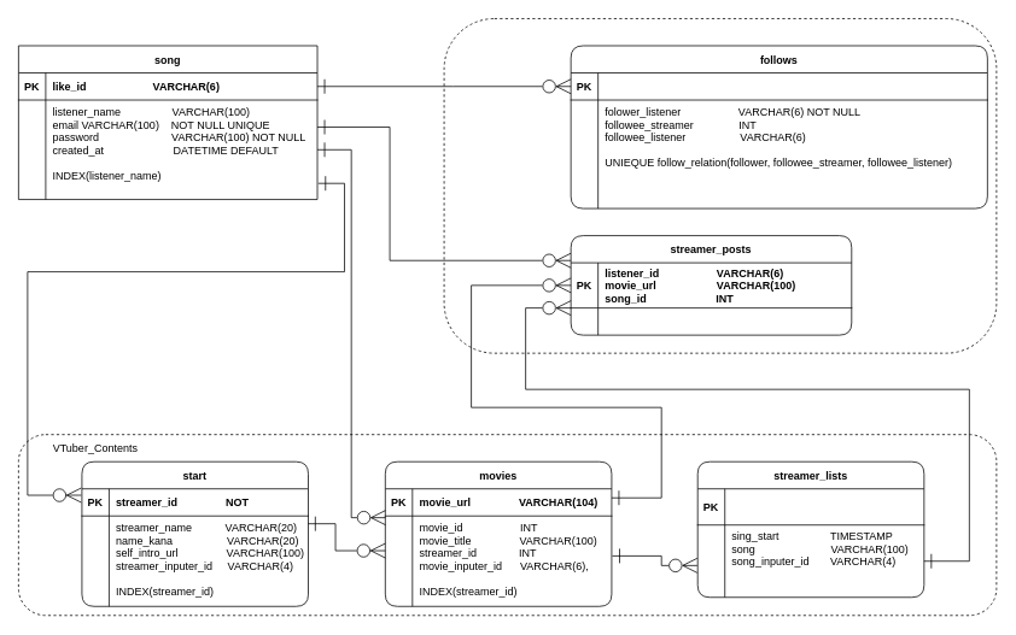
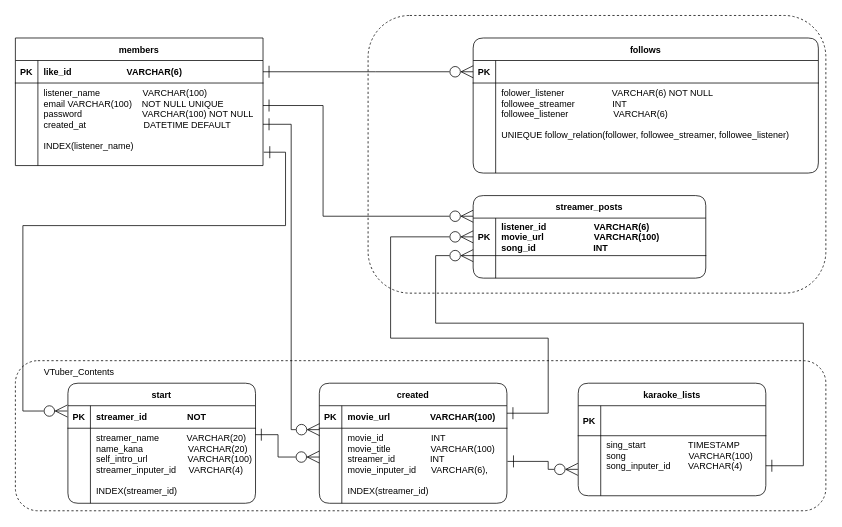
- <mxCell id="30" value="song" style="shape=table;startSize=30;container=1;collapsible=1;childLayout=tableLayout;fixedRows=1;rowLines=0;fontStyle=1;align=center;resizeLast=1;" vertex="1" parent="1"><mxGeometry x="20" y="50" width="330.0" height="170" as="geometry" /></mxCell>
+ <mxCell id="30" value="members" style="shape=table;startSize=30;container=1;collapsible=1;childLayout=tableLayout;fixedRows=1;rowLines=0;fontStyle=1;align=center;resizeLast=1;" vertex="1" parent="1"><mxGeometry x="20" y="50" width="330.0" height="170" as="geometry" /></mxCell>
- <mxCell id="17" value="movies" style="shape=table;startSize=30;container=1;collapsible=1;childLayout=tableLayout;fixedRows=1;rowLines=0;fontStyle=1;align=center;resizeLast=1;rounded=1;" vertex="1" parent="1"><mxGeometry x="425" y="510" width="250" height="160" as="geometry" /></mxCell>
+ <mxCell id="17" value="created" style="shape=table;startSize=30;container=1;collapsible=1;childLayout=tableLayout;fixedRows=1;rowLines=0;fontStyle=1;align=center;resizeLast=1;rounded=1;" vertex="1" parent="1"><mxGeometry x="425" y="510" width="250" height="160" as="geometry" /></mxCell>
- <mxCell id="11" value="streamer_lists" style="shape=table;startSize=30;container=1;collapsible=1;childLayout=tableLayout;fixedRows=1;rowLines=0;fontStyle=1;align=center;resizeLast=1;rounded=1;" vertex="1" parent="1"><mxGeometry x="770" y="510" width="250" height="150" as="geometry" /></mxCell>
+ <mxCell id="11" value="karaoke_lists" style="shape=table;startSize=30;container=1;collapsible=1;childLayout=tableLayout;fixedRows=1;rowLines=0;fontStyle=1;align=center;resizeLast=1;rounded=1;" vertex="1" parent="1"><mxGeometry x="770" y="510" width="250" height="150" as="geometry" /></mxCell>
- <mxCell id="20" value="movie_url                VARCHAR(104)" style="shape=partialRectangle;overflow=hidden;connectable=0;fillColor=none;top=0;left=0;bottom=0;right=0;align=left;spacingLeft=6;fontStyle=1;" vertex="1" parent="18"><mxGeometry x="30" width="220" height="30" as="geometry"><mxRectangle width="220" height="30" as="alternateBounds" /></mxGeometry></mxCell>
+ <mxCell id="20" value="movie_url                VARCHAR(100)" style="shape=partialRectangle;overflow=hidden;connectable=0;fillColor=none;top=0;left=0;bottom=0;right=0;align=left;spacingLeft=6;fontStyle=1;" vertex="1" parent="18"><mxGeometry x="30" width="220" height="30" as="geometry"><mxRectangle width="220" height="30" as="alternateBounds" /></mxGeometry></mxCell>
